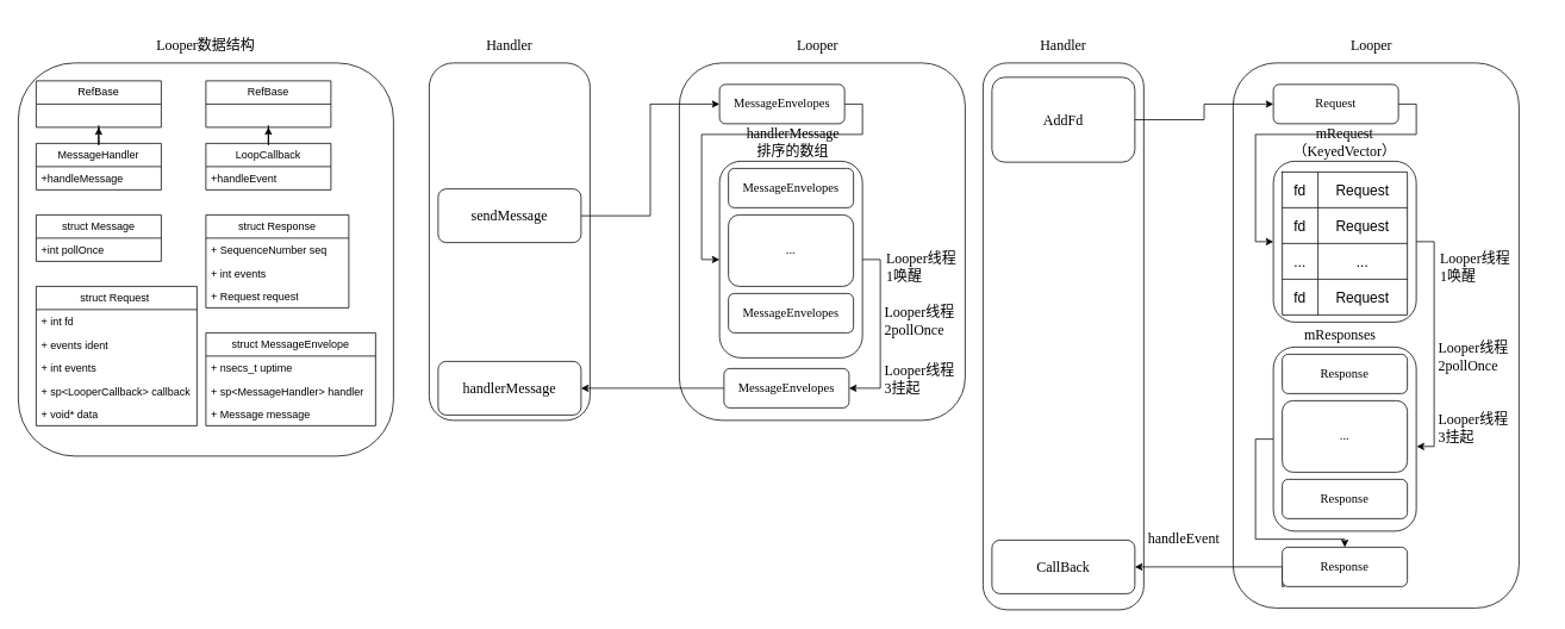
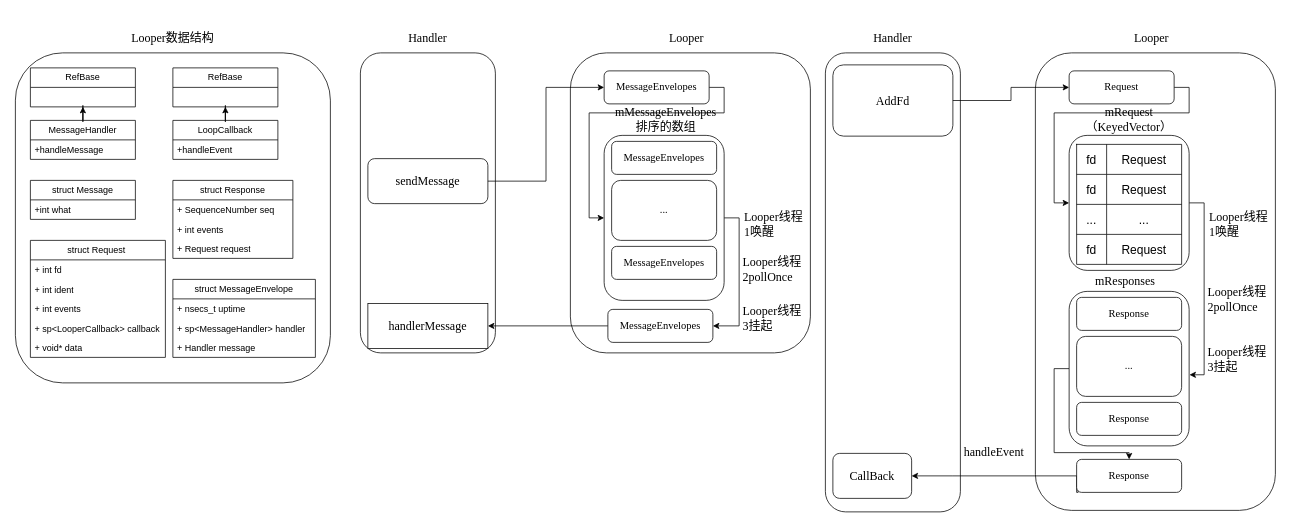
- <mxCell id="38" value="handlerMessage&lt;br&gt;排序的数组" style="rounded=1;whiteSpace=wrap;html=1;strokeColor=none;fillColor=none;fontSize=16;fontFamily=Comic Sans MS;" vertex="1" parent="1"><mxGeometry x="825" y="128" width="125" height="60" as="geometry" /></mxCell>
+ <mxCell id="38" value="mMessageEnvelopes&lt;br&gt;排序的数组" style="rounded=1;whiteSpace=wrap;html=1;strokeColor=none;fillColor=none;fontSize=16;fontFamily=Comic Sans MS;" vertex="1" parent="1"><mxGeometry x="825" y="128" width="125" height="60" as="geometry" /></mxCell>
- <mxCell id="15" value="+int pollOnce&amp;nbsp;" style="text;strokeColor=none;fillColor=none;align=left;verticalAlign=top;spacingLeft=4;spacingRight=4;overflow=hidden;rotatable=0;points=[[0,0.5],[1,0.5]];portConstraint=eastwest;whiteSpace=wrap;html=1;" vertex="1" parent="14"><mxGeometry y="26" width="140" height="26" as="geometry" /></mxCell>
+ <mxCell id="15" value="+int what&amp;nbsp;" style="text;strokeColor=none;fillColor=none;align=left;verticalAlign=top;spacingLeft=4;spacingRight=4;overflow=hidden;rotatable=0;points=[[0,0.5],[1,0.5]];portConstraint=eastwest;whiteSpace=wrap;html=1;" vertex="1" parent="14"><mxGeometry y="26" width="140" height="26" as="geometry" /></mxCell>
- <mxCell id="22" value="+&amp;nbsp;events ident" style="text;strokeColor=none;fillColor=none;align=left;verticalAlign=top;spacingLeft=4;spacingRight=4;overflow=hidden;rotatable=0;points=[[0,0.5],[1,0.5]];portConstraint=eastwest;whiteSpace=wrap;html=1;" vertex="1" parent="20"><mxGeometry y="52" width="180" height="26" as="geometry" /></mxCell>
+ <mxCell id="22" value="+&amp;nbsp;int ident" style="text;strokeColor=none;fillColor=none;align=left;verticalAlign=top;spacingLeft=4;spacingRight=4;overflow=hidden;rotatable=0;points=[[0,0.5],[1,0.5]];portConstraint=eastwest;whiteSpace=wrap;html=1;" vertex="1" parent="20"><mxGeometry y="52" width="180" height="26" as="geometry" /></mxCell>
- <mxCell id="33" value="&lt;font style=&quot;font-size: 16px;&quot;&gt;handlerMessage&lt;/font&gt;" style="rounded=1;whiteSpace=wrap;html=1;fontFamily=Comic Sans MS;" vertex="1" parent="1"><mxGeometry x="490" y="404" width="160" height="60" as="geometry" /></mxCell>
+ <mxCell id="33" value="&lt;font style=&quot;font-size: 16px;&quot;&gt;handlerMessage&lt;/font&gt;" style="whiteSpace=wrap;html=1;fontFamily=Comic Sans MS;rounded=0;" vertex="1" parent="1"><mxGeometry x="490" y="404" width="160" height="60" as="geometry" /></mxCell>
- <mxCell id="29" value="+&amp;nbsp;Message message" style="text;strokeColor=none;fillColor=none;align=left;verticalAlign=top;spacingLeft=4;spacingRight=4;overflow=hidden;rotatable=0;points=[[0,0.5],[1,0.5]];portConstraint=eastwest;whiteSpace=wrap;html=1;" vertex="1" parent="26"><mxGeometry y="78" width="190" height="26" as="geometry" /></mxCell>
+ <mxCell id="29" value="+&amp;nbsp;Handler message" style="text;strokeColor=none;fillColor=none;align=left;verticalAlign=top;spacingLeft=4;spacingRight=4;overflow=hidden;rotatable=0;points=[[0,0.5],[1,0.5]];portConstraint=eastwest;whiteSpace=wrap;html=1;" vertex="1" parent="26"><mxGeometry y="78" width="190" height="26" as="geometry" /></mxCell>
- <mxCell id="53" value="&lt;font style=&quot;font-size: 16px;&quot;&gt;CallBack&lt;/font&gt;" style="rounded=1;whiteSpace=wrap;html=1;fontFamily=Comic Sans MS;" vertex="1" parent="1"><mxGeometry x="1110" y="604" width="160" height="60" as="geometry" /></mxCell>
+ <mxCell id="53" value="&lt;font style=&quot;font-size: 16px;&quot;&gt;CallBack&lt;/font&gt;" style="rounded=1;whiteSpace=wrap;html=1;fontFamily=Comic Sans MS;" vertex="1" parent="1"><mxGeometry x="1110" y="604" width="105" height="60" as="geometry" /></mxCell>
